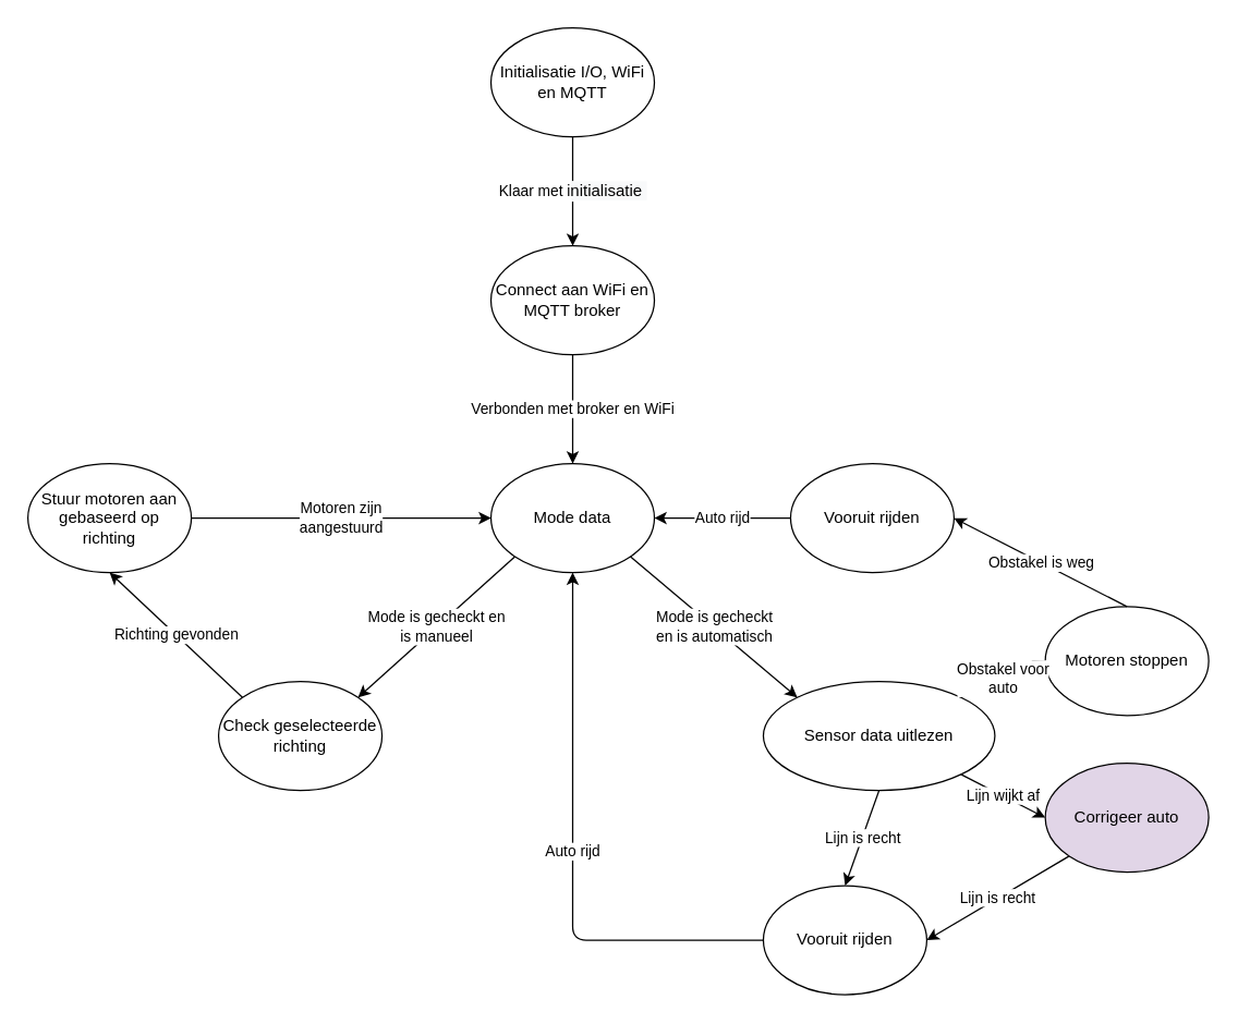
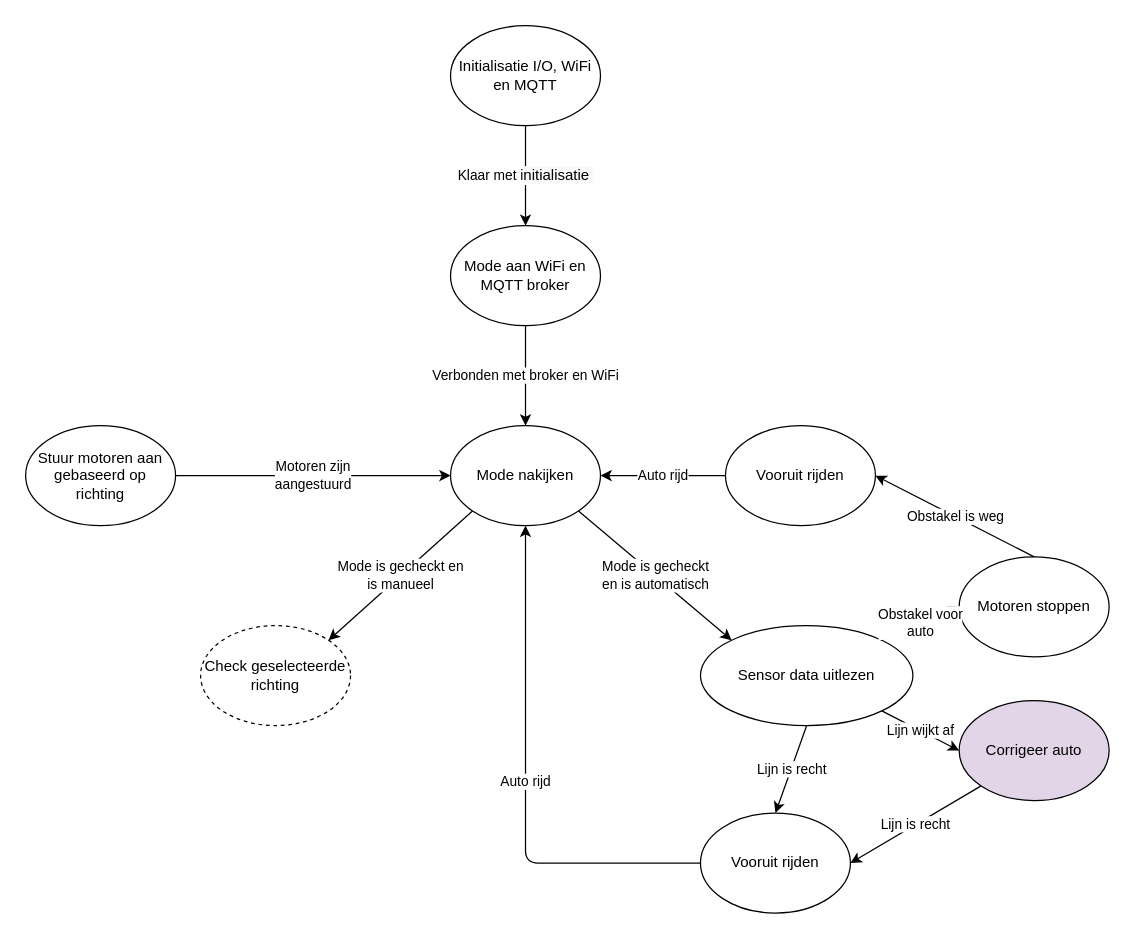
- <mxCell id="5" value="&lt;span&gt;Connect aan WiFi en MQTT broker&lt;/span&gt;" style="ellipse;whiteSpace=wrap;html=1;" vertex="1" parent="1"><mxGeometry x="360" y="180" width="120" height="80" as="geometry" /></mxCell>
+ <mxCell id="5" value="&lt;span&gt;Mode aan WiFi en MQTT broker&lt;/span&gt;" style="ellipse;whiteSpace=wrap;html=1;" vertex="1" parent="1"><mxGeometry x="360" y="180" width="120" height="80" as="geometry" /></mxCell>
- <mxCell id="6" value="Mode data" style="ellipse;whiteSpace=wrap;html=1;" vertex="1" parent="1"><mxGeometry x="360" y="340" width="120" height="80" as="geometry" /></mxCell>
+ <mxCell id="6" value="Mode nakijken" style="ellipse;whiteSpace=wrap;html=1;" vertex="1" parent="1"><mxGeometry x="360" y="340" width="120" height="80" as="geometry" /></mxCell>
- <mxCell id="13" value="Richting gevonden" style="endArrow=classic;html=1;entryX=0.5;entryY=1;entryDx=0;entryDy=0;exitX=0;exitY=0;exitDx=0;exitDy=0;" edge="1" parent="1" source="9" target="11"><mxGeometry width="50" height="50" relative="1" as="geometry"><mxPoint x="150" y="500" as="sourcePoint" /><mxPoint x="200" y="450" as="targetPoint" /></mxGeometry></mxCell>
- <mxCell id="9" value="Check geselecteerde richting" style="ellipse;whiteSpace=wrap;html=1;" vertex="1" parent="1"><mxGeometry x="160" y="500" width="120" height="80" as="geometry" /></mxCell>
+ <mxCell id="9" value="Check geselecteerde richting" style="ellipse;whiteSpace=wrap;html=1;dashed=1;" vertex="1" parent="1"><mxGeometry x="160" y="500" width="120" height="80" as="geometry" /></mxCell>
